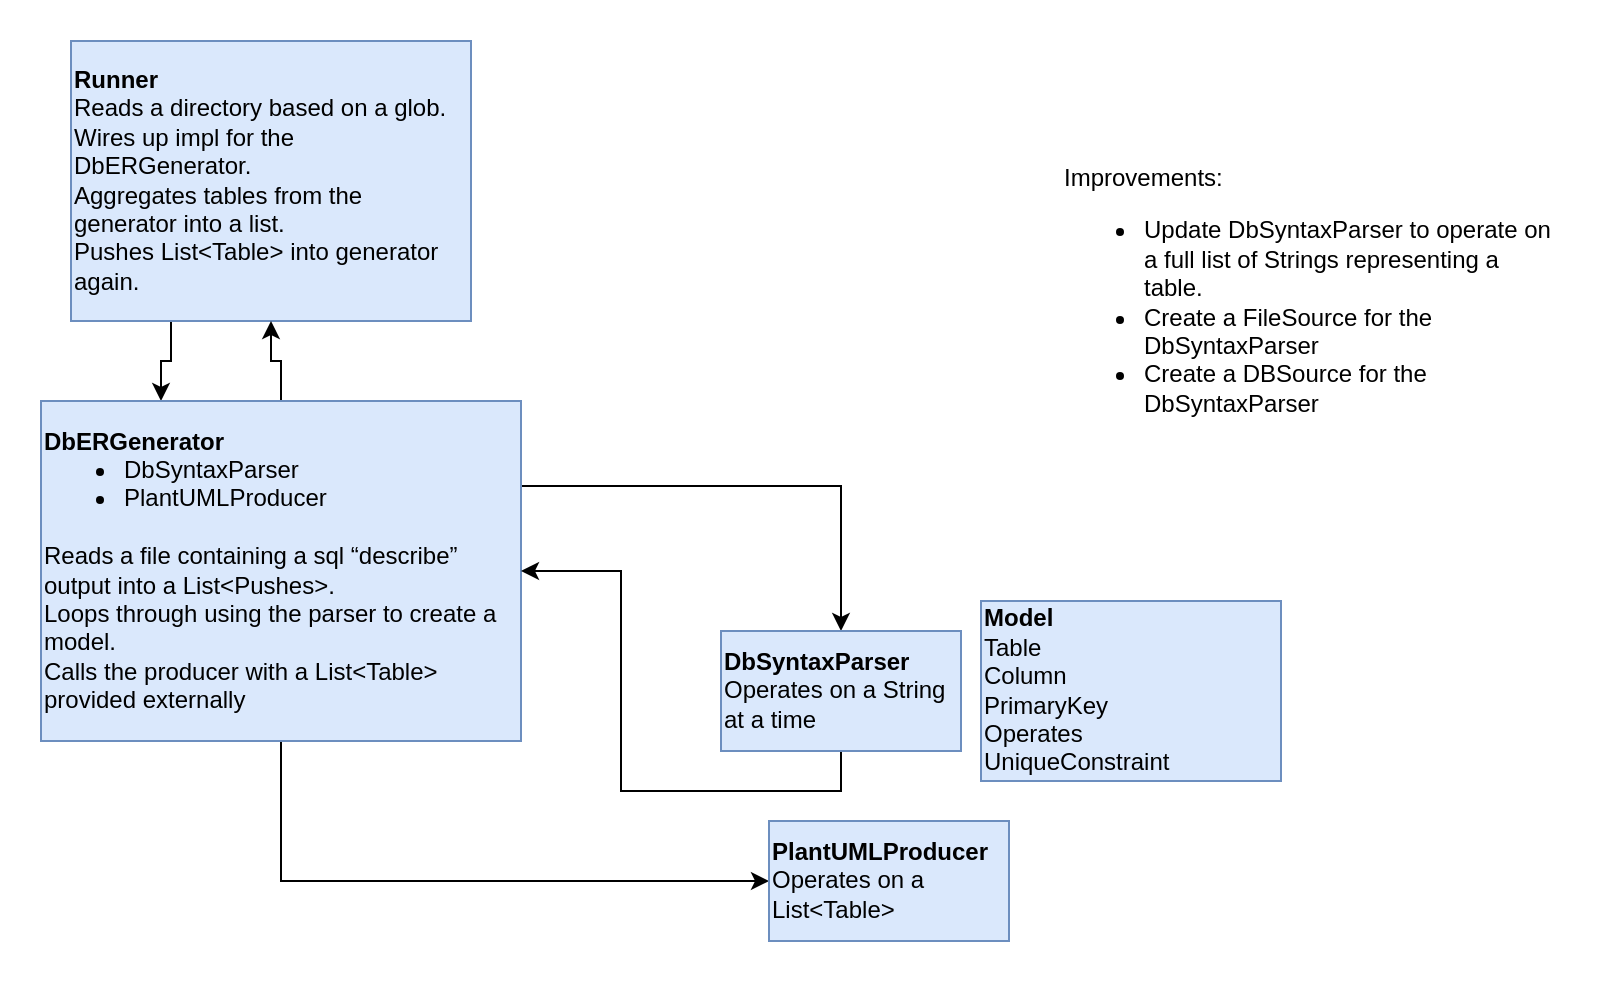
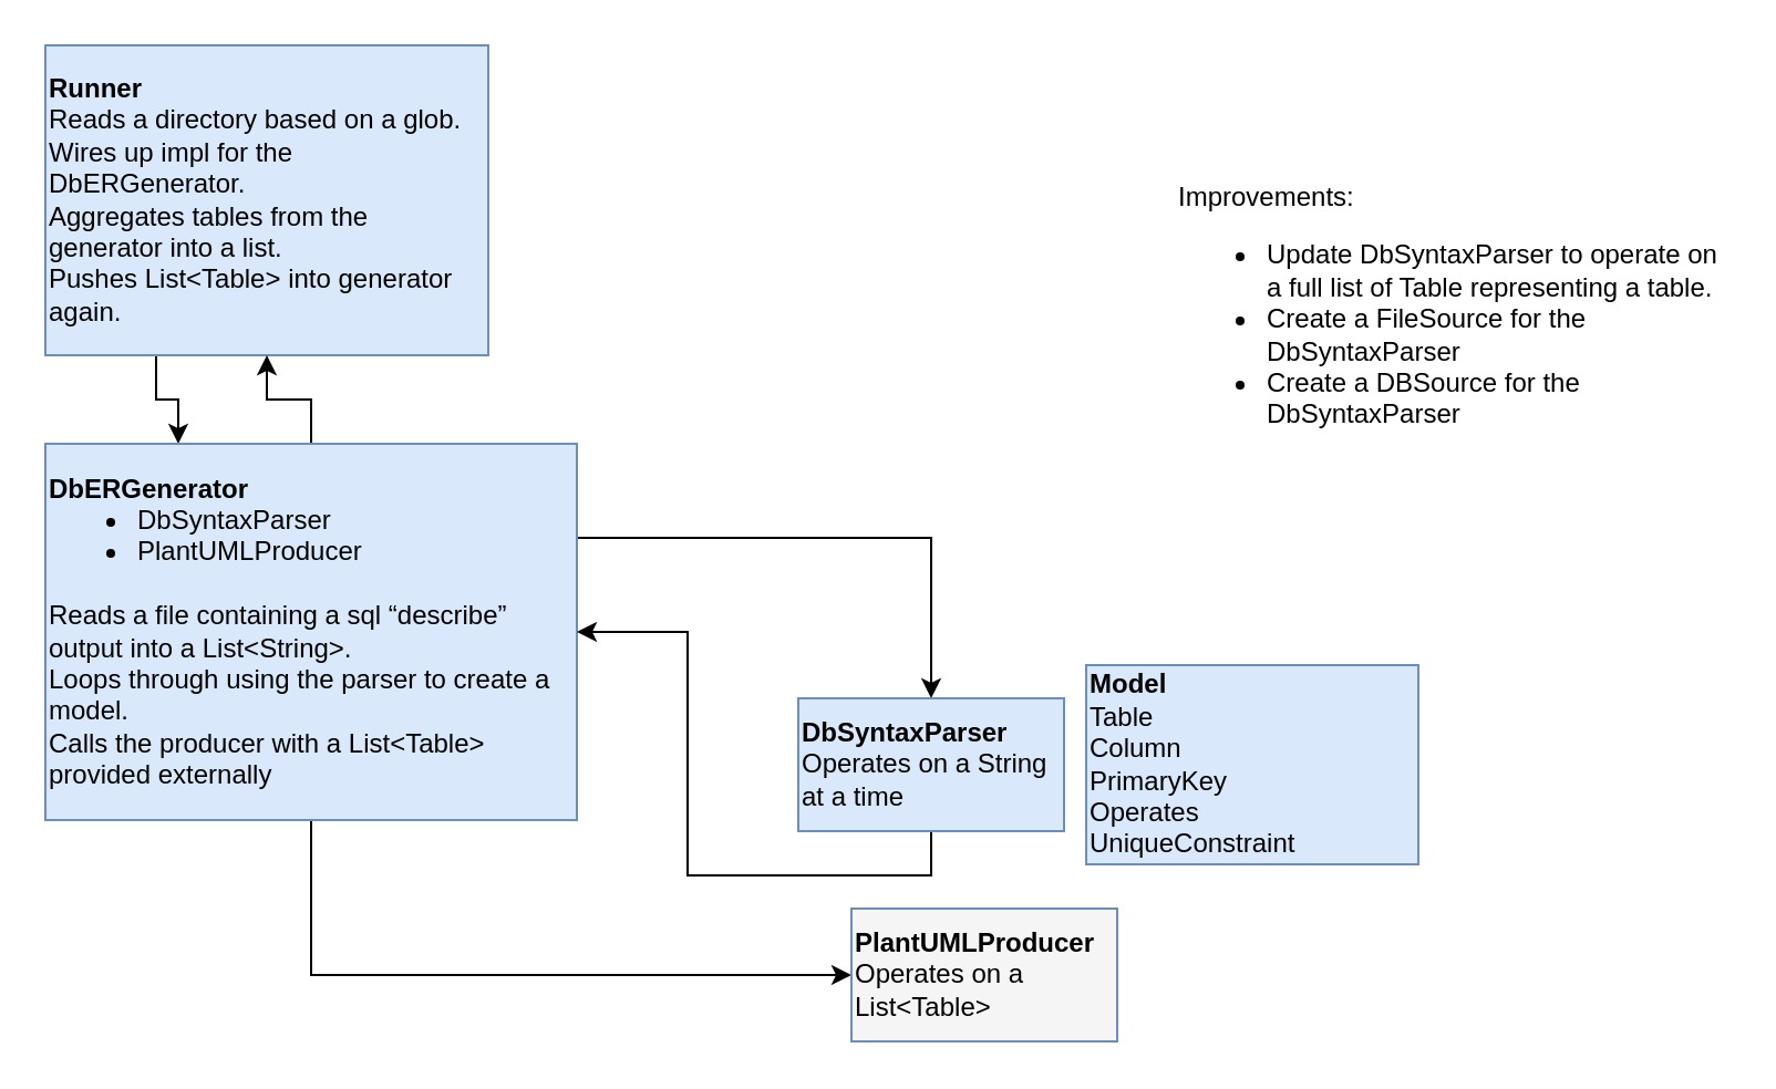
- <mxCell id="3" value="&lt;p dir=&quot;ltr&quot; style=&quot;line-height: 1.2 ; margin-top: 0pt ; margin-bottom: 0pt&quot; id=&quot;docs-internal-guid-b551fa64-7fff-ee09-aa78-841ed9dd7d9d&quot;&gt;&lt;span style=&quot;font-family: &amp;#34;arial&amp;#34; ; background-color: transparent ; font-weight: 700 ; vertical-align: baseline ; white-space: pre-wrap&quot;&gt;&lt;font style=&quot;font-size: 12px&quot;&gt;Runner&lt;/font&gt;&lt;/span&gt;&lt;/p&gt;&lt;p dir=&quot;ltr&quot; style=&quot;line-height: 1.2 ; margin-top: 0pt ; margin-bottom: 0pt&quot;&gt;&lt;span style=&quot;font-family: &amp;#34;arial&amp;#34; ; background-color: transparent ; vertical-align: baseline ; white-space: pre-wrap&quot;&gt;&lt;font style=&quot;font-size: 12px&quot;&gt;Reads a directory based on a glob.&lt;/font&gt;&lt;/span&gt;&lt;/p&gt;&lt;p dir=&quot;ltr&quot; style=&quot;line-height: 1.2 ; margin-top: 0pt ; margin-bottom: 0pt&quot;&gt;&lt;span style=&quot;font-family: &amp;#34;arial&amp;#34; ; background-color: transparent ; vertical-align: baseline ; white-space: pre-wrap&quot;&gt;&lt;font style=&quot;font-size: 12px&quot;&gt;Wires up impl for the DbERGenerator.&lt;/font&gt;&lt;/span&gt;&lt;/p&gt;&lt;p dir=&quot;ltr&quot; style=&quot;line-height: 1.2 ; margin-top: 0pt ; margin-bottom: 0pt&quot;&gt;&lt;font style=&quot;font-size: 12px&quot;&gt;&lt;span style=&quot;font-family: &amp;#34;arial&amp;#34; ; background-color: transparent ; vertical-align: baseline ; white-space: pre-wrap&quot;&gt;Aggregates tables from the generator into a list.&lt;/span&gt;&lt;span style=&quot;font-family: &amp;#34;arial&amp;#34; ; background-color: transparent ; vertical-align: baseline ; white-space: pre-wrap&quot;&gt;&lt;br&gt;&lt;/span&gt;&lt;span style=&quot;font-family: &amp;#34;arial&amp;#34; ; background-color: transparent ; vertical-align: baseline ; white-space: pre-wrap&quot;&gt;Pushes List&amp;lt;Table&amp;gt; into generator again.&lt;/span&gt;&lt;/font&gt;&lt;/p&gt;" style="rounded=0;whiteSpace=wrap;html=1;align=left;fillColor=#dae8fc;strokeColor=#6c8ebf;" parent="1" vertex="1"><mxGeometry x="35" y="20" width="200" height="140" as="geometry" /></mxCell>
+ <mxCell id="3" value="&lt;p dir=&quot;ltr&quot; style=&quot;line-height: 1.2 ; margin-top: 0pt ; margin-bottom: 0pt&quot; id=&quot;docs-internal-guid-b551fa64-7fff-ee09-aa78-841ed9dd7d9d&quot;&gt;&lt;span style=&quot;font-family: &amp;#34;arial&amp;#34; ; background-color: transparent ; font-weight: 700 ; vertical-align: baseline ; white-space: pre-wrap&quot;&gt;&lt;font style=&quot;font-size: 12px&quot;&gt;Runner&lt;/font&gt;&lt;/span&gt;&lt;/p&gt;&lt;p dir=&quot;ltr&quot; style=&quot;line-height: 1.2 ; margin-top: 0pt ; margin-bottom: 0pt&quot;&gt;&lt;span style=&quot;font-family: &amp;#34;arial&amp;#34; ; background-color: transparent ; vertical-align: baseline ; white-space: pre-wrap&quot;&gt;&lt;font style=&quot;font-size: 12px&quot;&gt;Reads a directory based on a glob.&lt;/font&gt;&lt;/span&gt;&lt;/p&gt;&lt;p dir=&quot;ltr&quot; style=&quot;line-height: 1.2 ; margin-top: 0pt ; margin-bottom: 0pt&quot;&gt;&lt;span style=&quot;font-family: &amp;#34;arial&amp;#34; ; background-color: transparent ; vertical-align: baseline ; white-space: pre-wrap&quot;&gt;&lt;font style=&quot;font-size: 12px&quot;&gt;Wires up impl for the DbERGenerator.&lt;/font&gt;&lt;/span&gt;&lt;/p&gt;&lt;p dir=&quot;ltr&quot; style=&quot;line-height: 1.2 ; margin-top: 0pt ; margin-bottom: 0pt&quot;&gt;&lt;font style=&quot;font-size: 12px&quot;&gt;&lt;span style=&quot;font-family: &amp;#34;arial&amp;#34; ; background-color: transparent ; vertical-align: baseline ; white-space: pre-wrap&quot;&gt;Aggregates tables from the generator into a list.&lt;/span&gt;&lt;span style=&quot;font-family: &amp;#34;arial&amp;#34; ; background-color: transparent ; vertical-align: baseline ; white-space: pre-wrap&quot;&gt;&lt;br&gt;&lt;/span&gt;&lt;span style=&quot;font-family: &amp;#34;arial&amp;#34; ; background-color: transparent ; vertical-align: baseline ; white-space: pre-wrap&quot;&gt;Pushes List&amp;lt;Table&amp;gt; into generator again.&lt;/span&gt;&lt;/font&gt;&lt;/p&gt;" style="rounded=0;whiteSpace=wrap;html=1;align=left;fillColor=#dae8fc;strokeColor=#6c8ebf;" parent="1" vertex="1"><mxGeometry x="20" y="20" width="200" height="140" as="geometry" /></mxCell>
- <mxCell id="12" value="Improvements:&lt;br&gt;&lt;ul&gt;&lt;li&gt;Update DbSyntaxParser to operate on a full list of Strings representing a table.&lt;/li&gt;&lt;li&gt;Create a FileSource for the DbSyntaxParser&lt;/li&gt;&lt;li&gt;Create a DBSource for the DbSyntaxParser&lt;/li&gt;&lt;/ul&gt;" style="text;html=1;horizontal=1;whiteSpace=wrap;" parent="1" vertex="1"><mxGeometry x="530" y="75" width="250" height="305" as="geometry" /></mxCell>
+ <mxCell id="12" value="Improvements:&lt;br&gt;&lt;ul&gt;&lt;li&gt;Update DbSyntaxParser to operate on a full list of Table representing a table.&lt;/li&gt;&lt;li&gt;Create a FileSource for the DbSyntaxParser&lt;/li&gt;&lt;li&gt;Create a DBSource for the DbSyntaxParser&lt;/li&gt;&lt;/ul&gt;" style="text;html=1;horizontal=1;whiteSpace=wrap;" parent="1" vertex="1"><mxGeometry x="530" y="75" width="250" height="305" as="geometry" /></mxCell>
- <mxCell id="7" value="&lt;p dir=&quot;ltr&quot; style=&quot;line-height: 1.2 ; margin-top: 0pt ; margin-bottom: 0pt&quot; id=&quot;docs-internal-guid-e112e716-7fff-48c5-656b-fbd84326e256&quot;&gt;&lt;span style=&quot;font-family: &amp;#34;arial&amp;#34; ; background-color: transparent ; font-weight: 700 ; vertical-align: baseline ; white-space: pre-wrap&quot;&gt;&lt;font style=&quot;font-size: 12px&quot;&gt;DbERGenerator&lt;/font&gt;&lt;/span&gt;&lt;/p&gt;&lt;ul style=&quot;margin-top: 0 ; margin-bottom: 0&quot;&gt;&lt;li dir=&quot;ltr&quot; style=&quot;list-style-type: disc ; font-family: &amp;#34;arial&amp;#34; ; background-color: transparent ; vertical-align: baseline ; white-space: pre&quot;&gt;&lt;p dir=&quot;ltr&quot; style=&quot;line-height: 1.2 ; margin-top: 0pt ; margin-bottom: 0pt&quot;&gt;&lt;span style=&quot;background-color: transparent ; vertical-align: baseline ; white-space: pre-wrap&quot;&gt;&lt;font style=&quot;font-size: 12px&quot;&gt;DbSyntaxParser&lt;/font&gt;&lt;/span&gt;&lt;/p&gt;&lt;/li&gt;&lt;li dir=&quot;ltr&quot; style=&quot;list-style-type: disc ; font-family: &amp;#34;arial&amp;#34; ; background-color: transparent ; vertical-align: baseline ; white-space: pre&quot;&gt;&lt;p dir=&quot;ltr&quot; style=&quot;line-height: 1.2 ; margin-top: 0pt ; margin-bottom: 0pt&quot;&gt;&lt;span style=&quot;background-color: transparent ; vertical-align: baseline ; white-space: pre-wrap&quot;&gt;&lt;font style=&quot;font-size: 12px&quot;&gt;PlantUMLProducer&lt;/font&gt;&lt;/span&gt;&lt;/p&gt;&lt;/li&gt;&lt;/ul&gt;&lt;p dir=&quot;ltr&quot; style=&quot;line-height: 1.2 ; margin-top: 0pt ; margin-bottom: 0pt&quot; id=&quot;docs-internal-guid-b551fa64-7fff-ee09-aa78-841ed9dd7d9d&quot;&gt;&lt;font style=&quot;font-size: 12px&quot;&gt;&lt;br&gt;&lt;/font&gt;&lt;/p&gt;&lt;p dir=&quot;ltr&quot; style=&quot;line-height: 1.2 ; margin-top: 0pt ; margin-bottom: 0pt&quot;&gt;&lt;font style=&quot;font-size: 12px&quot;&gt;&lt;span style=&quot;font-family: &amp;#34;arial&amp;#34; ; background-color: transparent ; vertical-align: baseline ; white-space: pre-wrap&quot;&gt;Reads a file containing a sql “describe” output into a List&amp;lt;Pushes&amp;gt;.&lt;/span&gt;&lt;span style=&quot;font-family: &amp;#34;arial&amp;#34; ; background-color: transparent ; vertical-align: baseline ; white-space: pre-wrap&quot;&gt;&lt;br&gt;&lt;/span&gt;&lt;span style=&quot;font-family: &amp;#34;arial&amp;#34; ; background-color: transparent ; vertical-align: baseline ; white-space: pre-wrap&quot;&gt;Loops through using the parser to create a model.&lt;/span&gt;&lt;/font&gt;&lt;/p&gt;&lt;p dir=&quot;ltr&quot; style=&quot;line-height: 1.2 ; margin-top: 0pt ; margin-bottom: 0pt&quot;&gt;&lt;span style=&quot;font-family: &amp;#34;arial&amp;#34; ; background-color: transparent ; vertical-align: baseline ; white-space: pre-wrap&quot;&gt;&lt;font style=&quot;font-size: 12px&quot;&gt;Calls the producer with a List&amp;lt;Table&amp;gt; provided externally&lt;/font&gt;&lt;/span&gt;&lt;/p&gt;" style="rounded=0;whiteSpace=wrap;html=1;align=left;fillColor=#dae8fc;strokeColor=#6c8ebf;" parent="1" vertex="1"><mxGeometry x="20" y="200" width="240" height="170" as="geometry" /></mxCell>
+ <mxCell id="7" value="&lt;p dir=&quot;ltr&quot; style=&quot;line-height: 1.2 ; margin-top: 0pt ; margin-bottom: 0pt&quot; id=&quot;docs-internal-guid-e112e716-7fff-48c5-656b-fbd84326e256&quot;&gt;&lt;span style=&quot;font-family: &amp;#34;arial&amp;#34; ; background-color: transparent ; font-weight: 700 ; vertical-align: baseline ; white-space: pre-wrap&quot;&gt;&lt;font style=&quot;font-size: 12px&quot;&gt;DbERGenerator&lt;/font&gt;&lt;/span&gt;&lt;/p&gt;&lt;ul style=&quot;margin-top: 0 ; margin-bottom: 0&quot;&gt;&lt;li dir=&quot;ltr&quot; style=&quot;list-style-type: disc ; font-family: &amp;#34;arial&amp;#34; ; background-color: transparent ; vertical-align: baseline ; white-space: pre&quot;&gt;&lt;p dir=&quot;ltr&quot; style=&quot;line-height: 1.2 ; margin-top: 0pt ; margin-bottom: 0pt&quot;&gt;&lt;span style=&quot;background-color: transparent ; vertical-align: baseline ; white-space: pre-wrap&quot;&gt;&lt;font style=&quot;font-size: 12px&quot;&gt;DbSyntaxParser&lt;/font&gt;&lt;/span&gt;&lt;/p&gt;&lt;/li&gt;&lt;li dir=&quot;ltr&quot; style=&quot;list-style-type: disc ; font-family: &amp;#34;arial&amp;#34; ; background-color: transparent ; vertical-align: baseline ; white-space: pre&quot;&gt;&lt;p dir=&quot;ltr&quot; style=&quot;line-height: 1.2 ; margin-top: 0pt ; margin-bottom: 0pt&quot;&gt;&lt;span style=&quot;background-color: transparent ; vertical-align: baseline ; white-space: pre-wrap&quot;&gt;&lt;font style=&quot;font-size: 12px&quot;&gt;PlantUMLProducer&lt;/font&gt;&lt;/span&gt;&lt;/p&gt;&lt;/li&gt;&lt;/ul&gt;&lt;p dir=&quot;ltr&quot; style=&quot;line-height: 1.2 ; margin-top: 0pt ; margin-bottom: 0pt&quot; id=&quot;docs-internal-guid-b551fa64-7fff-ee09-aa78-841ed9dd7d9d&quot;&gt;&lt;font style=&quot;font-size: 12px&quot;&gt;&lt;br&gt;&lt;/font&gt;&lt;/p&gt;&lt;p dir=&quot;ltr&quot; style=&quot;line-height: 1.2 ; margin-top: 0pt ; margin-bottom: 0pt&quot;&gt;&lt;font style=&quot;font-size: 12px&quot;&gt;&lt;span style=&quot;font-family: &amp;#34;arial&amp;#34; ; background-color: transparent ; vertical-align: baseline ; white-space: pre-wrap&quot;&gt;Reads a file containing a sql “describe” output into a List&amp;lt;String&amp;gt;.&lt;/span&gt;&lt;span style=&quot;font-family: &amp;#34;arial&amp;#34; ; background-color: transparent ; vertical-align: baseline ; white-space: pre-wrap&quot;&gt;&lt;br&gt;&lt;/span&gt;&lt;span style=&quot;font-family: &amp;#34;arial&amp;#34; ; background-color: transparent ; vertical-align: baseline ; white-space: pre-wrap&quot;&gt;Loops through using the parser to create a model.&lt;/span&gt;&lt;/font&gt;&lt;/p&gt;&lt;p dir=&quot;ltr&quot; style=&quot;line-height: 1.2 ; margin-top: 0pt ; margin-bottom: 0pt&quot;&gt;&lt;span style=&quot;font-family: &amp;#34;arial&amp;#34; ; background-color: transparent ; vertical-align: baseline ; white-space: pre-wrap&quot;&gt;&lt;font style=&quot;font-size: 12px&quot;&gt;Calls the producer with a List&amp;lt;Table&amp;gt; provided externally&lt;/font&gt;&lt;/span&gt;&lt;/p&gt;" style="rounded=0;whiteSpace=wrap;html=1;align=left;fillColor=#dae8fc;strokeColor=#6c8ebf;" parent="1" vertex="1"><mxGeometry x="20" y="200" width="240" height="170" as="geometry" /></mxCell>
- <mxCell id="11" value="&lt;p dir=&quot;ltr&quot; style=&quot;line-height: 1.2 ; margin-top: 0pt ; margin-bottom: 0pt&quot; id=&quot;docs-internal-guid-81f38f7b-7fff-f2ab-2ac9-e3f071fe963b&quot;&gt;&lt;span style=&quot;font-family: &amp;#34;arial&amp;#34; ; background-color: transparent ; font-weight: 700 ; vertical-align: baseline ; white-space: pre-wrap&quot;&gt;&lt;font style=&quot;font-size: 12px&quot;&gt;PlantUMLProducer&lt;/font&gt;&lt;/span&gt;&lt;/p&gt;&lt;p dir=&quot;ltr&quot; style=&quot;line-height: 1.2 ; margin-top: 0pt ; margin-bottom: 0pt&quot;&gt;&lt;span style=&quot;font-family: &amp;#34;arial&amp;#34; ; background-color: transparent ; vertical-align: baseline ; white-space: pre-wrap&quot;&gt;&lt;font style=&quot;font-size: 12px&quot;&gt;Operates on a List&amp;lt;Table&amp;gt;&lt;/font&gt;&lt;/span&gt;&lt;/p&gt;" style="rounded=0;whiteSpace=wrap;html=1;align=left;fillColor=#dae8fc;strokeColor=#6c8ebf;" parent="1" vertex="1"><mxGeometry x="384" y="410" width="120" height="60" as="geometry" /></mxCell>
+ <mxCell id="11" value="&lt;p dir=&quot;ltr&quot; style=&quot;line-height: 1.2 ; margin-top: 0pt ; margin-bottom: 0pt&quot; id=&quot;docs-internal-guid-81f38f7b-7fff-f2ab-2ac9-e3f071fe963b&quot;&gt;&lt;span style=&quot;font-family: &amp;#34;arial&amp;#34; ; background-color: transparent ; font-weight: 700 ; vertical-align: baseline ; white-space: pre-wrap&quot;&gt;&lt;font style=&quot;font-size: 12px&quot;&gt;PlantUMLProducer&lt;/font&gt;&lt;/span&gt;&lt;/p&gt;&lt;p dir=&quot;ltr&quot; style=&quot;line-height: 1.2 ; margin-top: 0pt ; margin-bottom: 0pt&quot;&gt;&lt;span style=&quot;font-family: &amp;#34;arial&amp;#34; ; background-color: transparent ; vertical-align: baseline ; white-space: pre-wrap&quot;&gt;&lt;font style=&quot;font-size: 12px&quot;&gt;Operates on a List&amp;lt;Table&amp;gt;&lt;/font&gt;&lt;/span&gt;&lt;/p&gt;" style="rounded=0;whiteSpace=wrap;html=1;align=left;fillColor=#f5f5f5;strokeColor=#6c8ebf;" parent="1" vertex="1"><mxGeometry x="384" y="410" width="120" height="60" as="geometry" /></mxCell>
